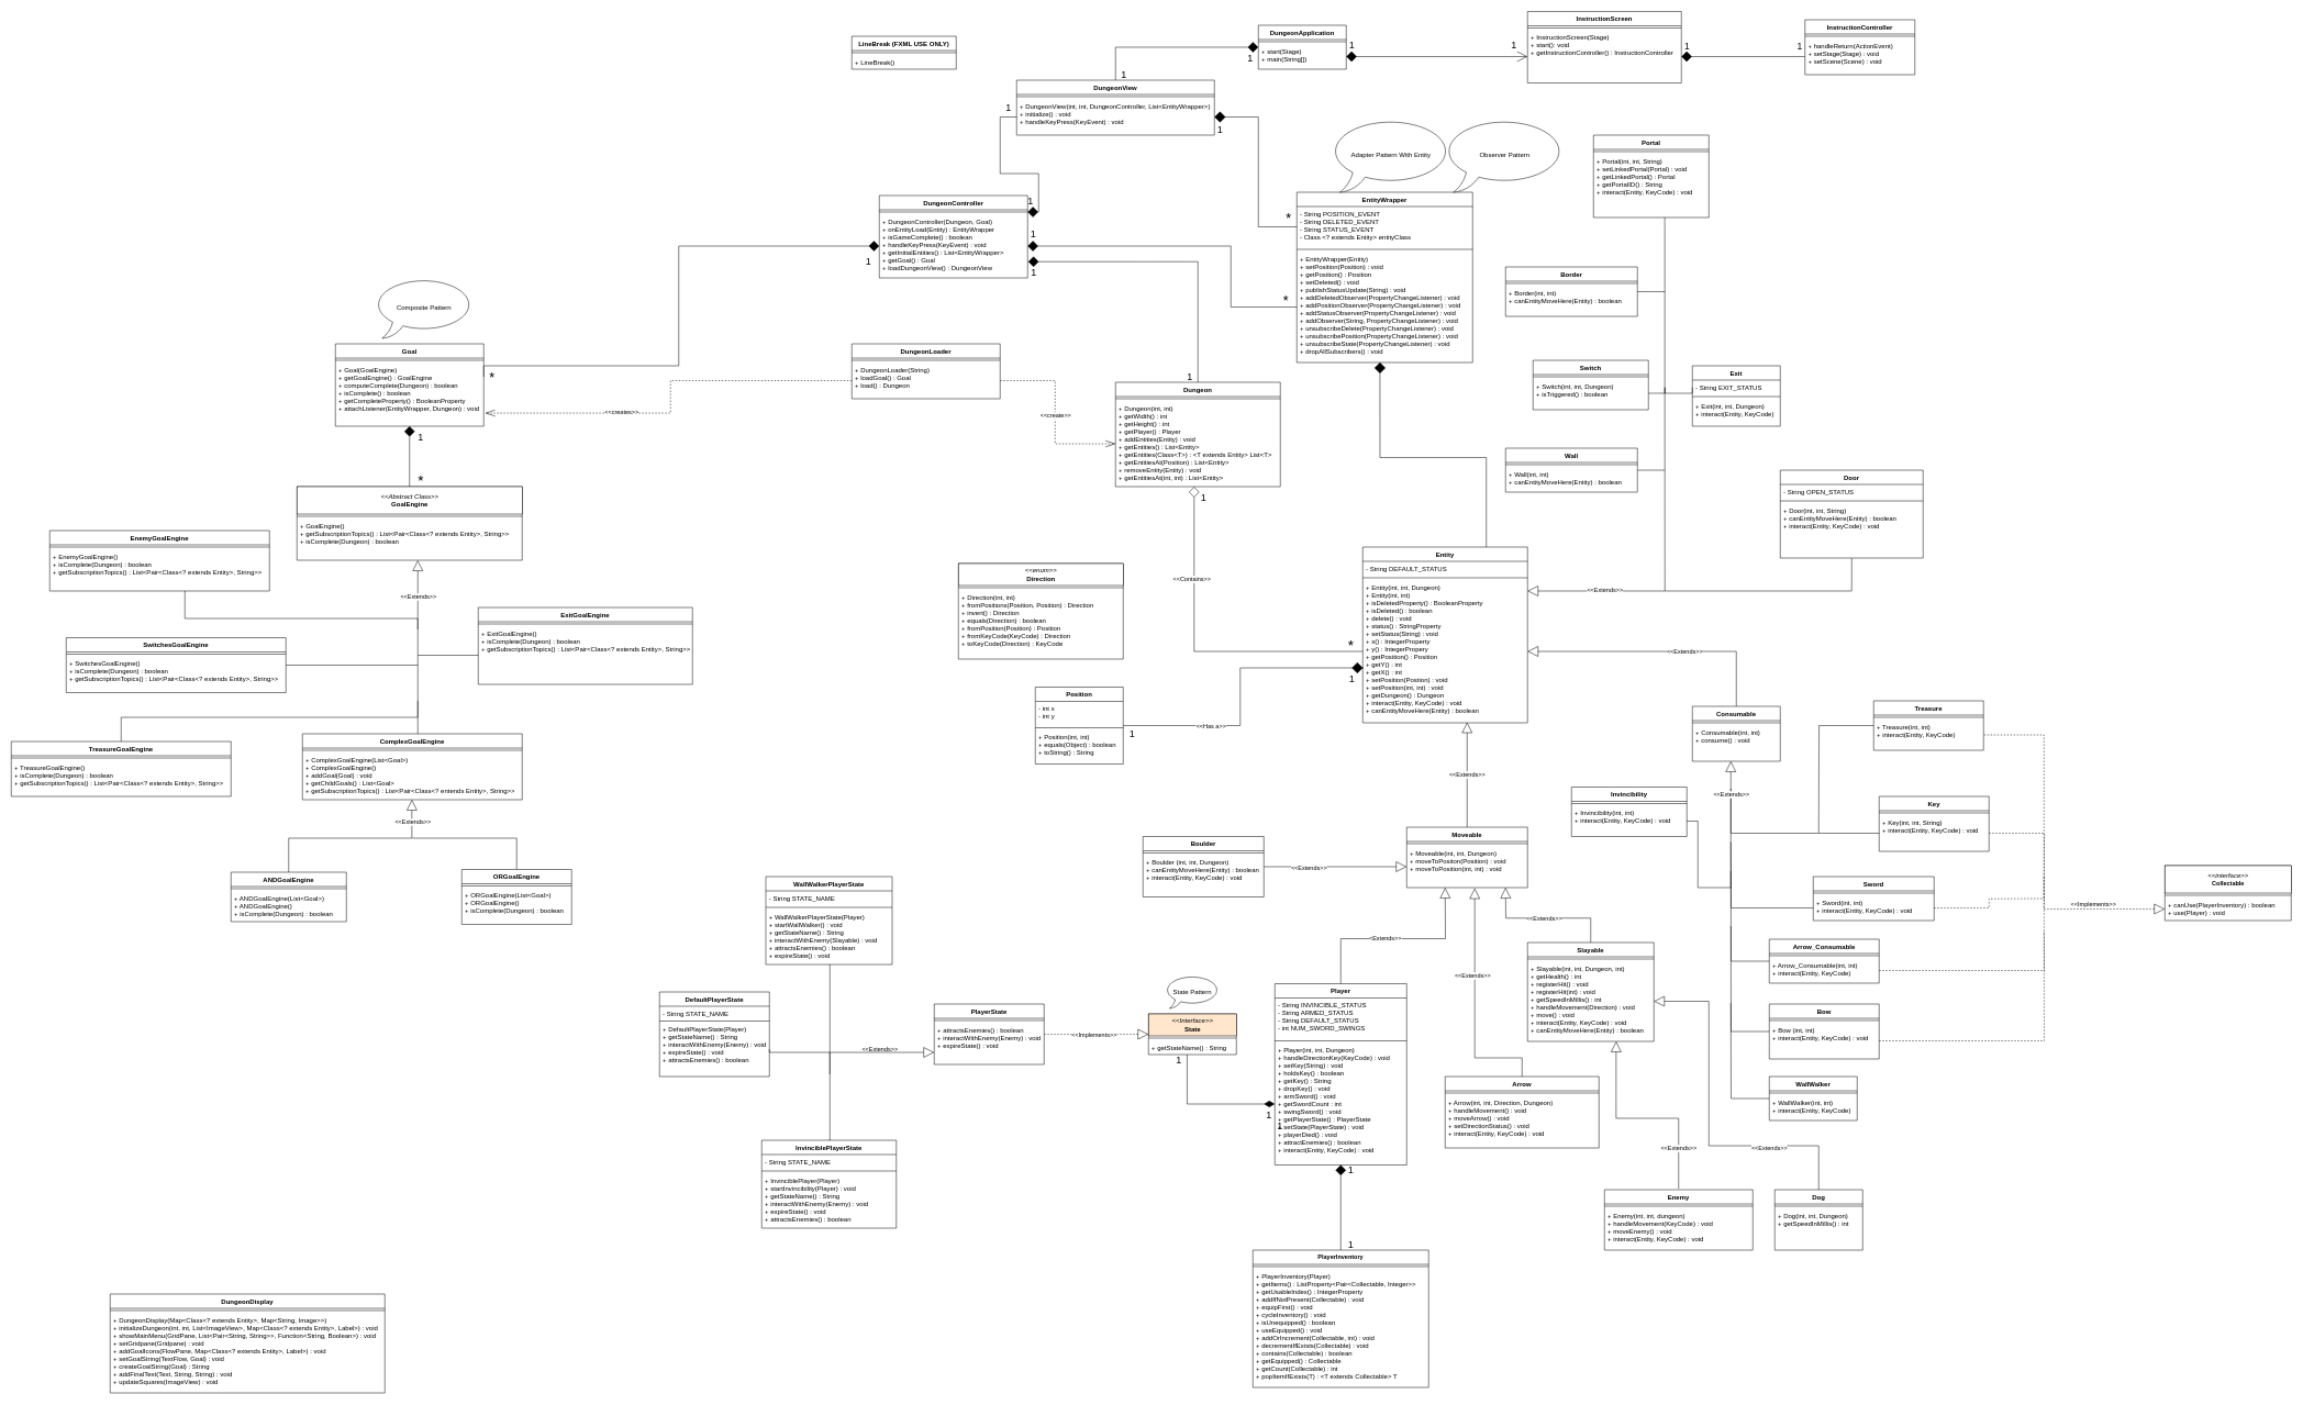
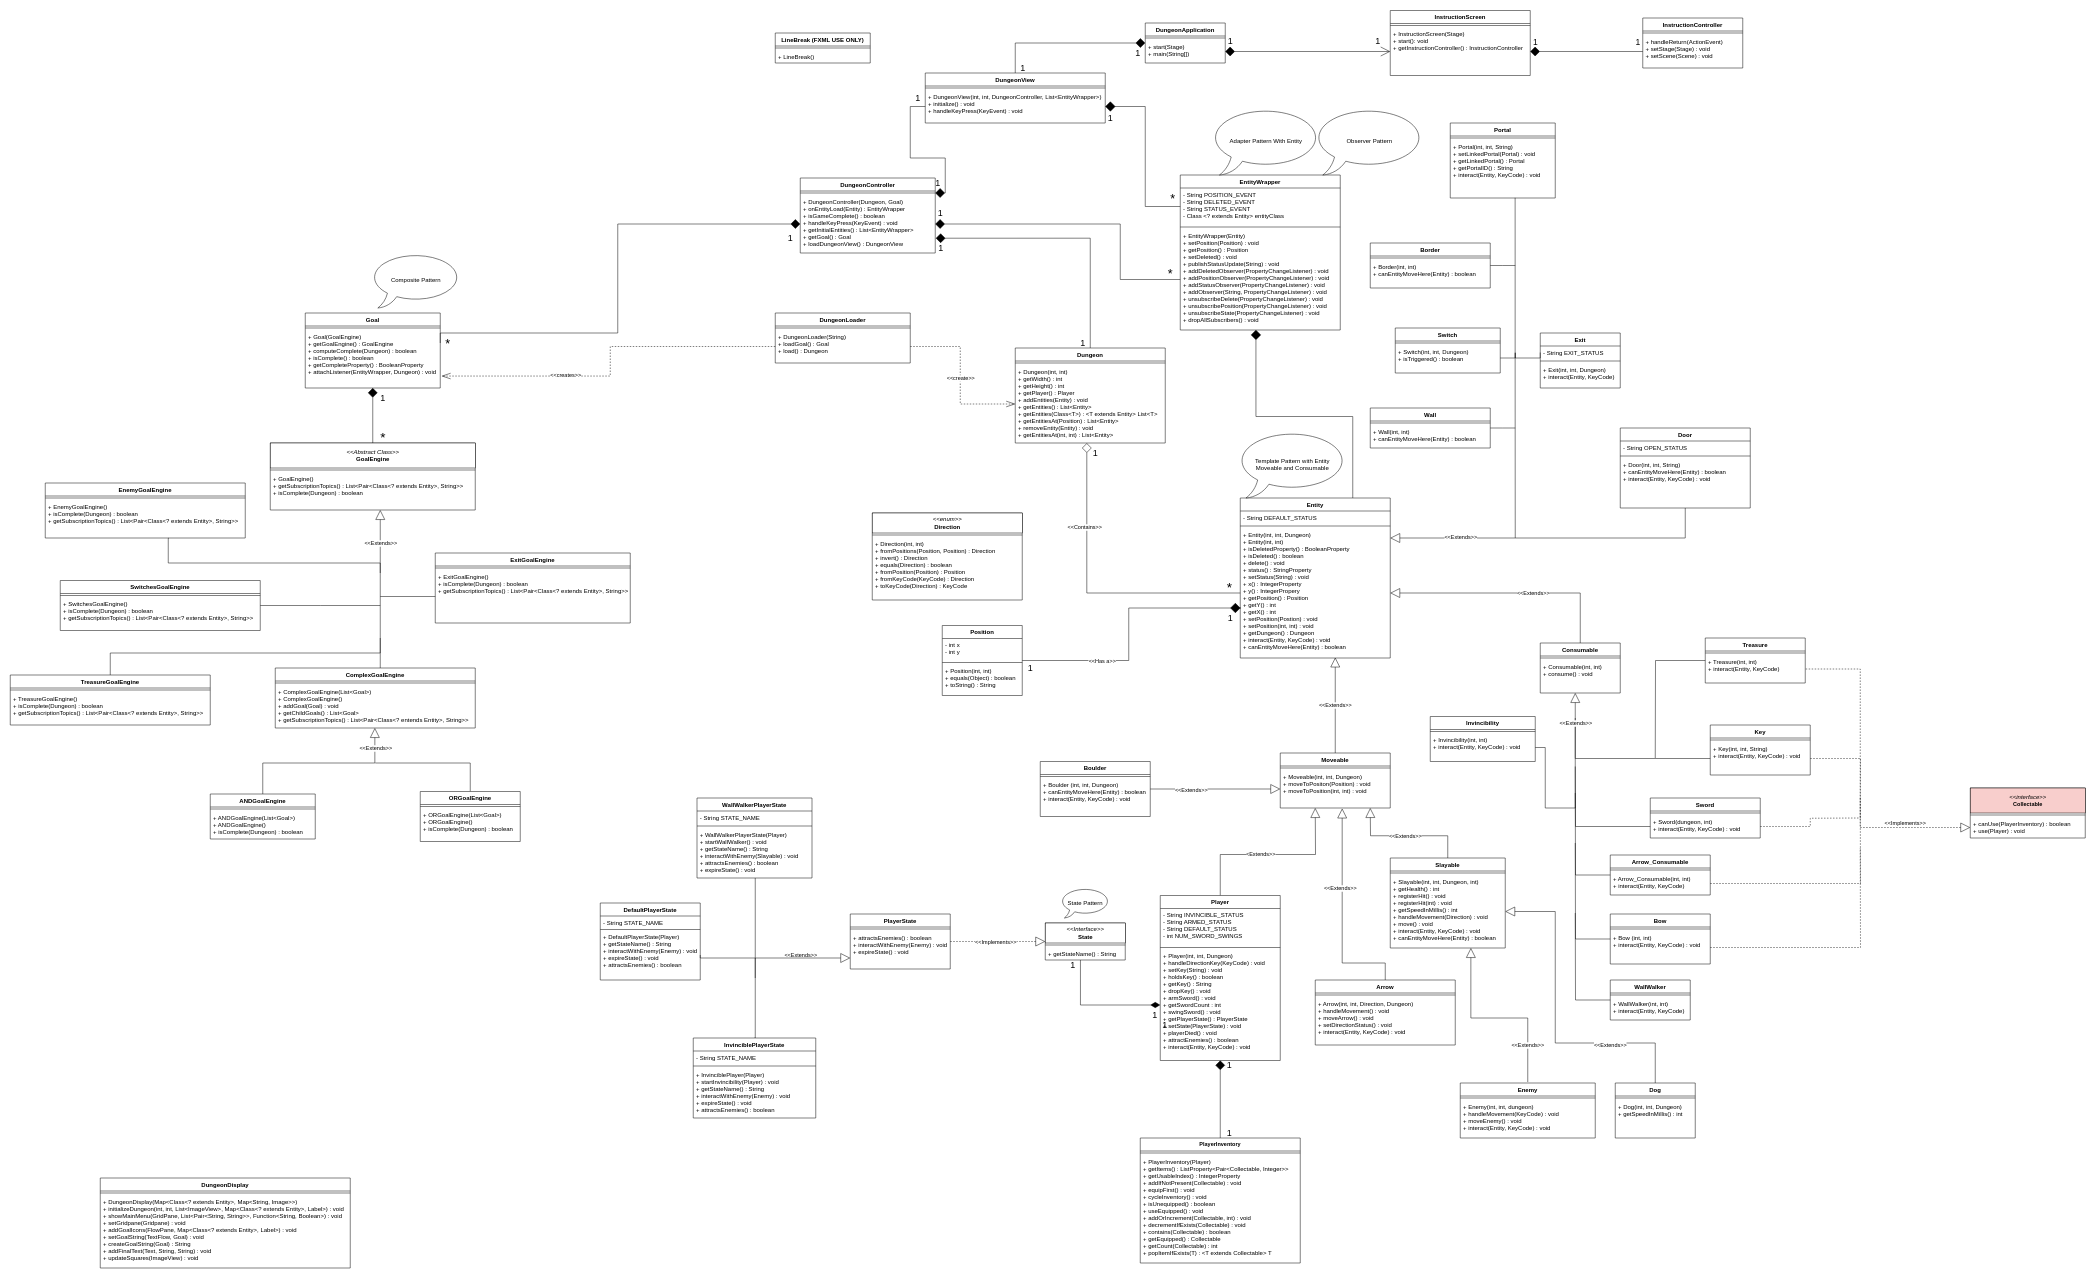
- <mxCell id="141" value="Composite Pattern" style="whiteSpace=wrap;html=1;shape=mxgraph.basic.oval_callout" parent="1" vertex="1"><mxGeometry x="680" y="505" width="183.33" height="110" as="geometry" /></mxCell>
+ <mxCell id="141" value="Composite Pattern" style="whiteSpace=wrap;html=1;shape=mxgraph.basic.oval_callout" parent="1" vertex="1"><mxGeometry x="740" y="505" width="183.33" height="110" as="geometry" /></mxCell>
+ <mxCell id="145" value="Template Pattern with Entity&lt;br&gt;Moveable and Consumable" style="whiteSpace=wrap;html=1;shape=mxgraph.basic.oval_callout" parent="1" vertex="1"><mxGeometry x="2473" y="861" width="223.33" height="134" as="geometry" /></mxCell>
- <mxCell id="264" value="&lt;font style=&quot;font-size: 12px&quot;&gt;&lt;i&gt;&amp;lt;&amp;lt;&lt;/i&gt;&lt;/font&gt;&lt;font style=&quot;font-style: italic ; font-size: 12px&quot;&gt;interface&lt;/font&gt;&lt;font style=&quot;font-size: 12px&quot;&gt;&amp;gt;&amp;gt;&lt;br&gt;&lt;/font&gt;&lt;b&gt;Collectable&lt;/b&gt;" style="html=1;fontSize=11;" vertex="1" parent="263"><mxGeometry width="230" height="50" as="geometry" /></mxCell>
+ <mxCell id="264" value="&lt;font style=&quot;font-size: 12px&quot;&gt;&lt;i&gt;&amp;lt;&amp;lt;&lt;/i&gt;&lt;/font&gt;&lt;font style=&quot;font-style: italic ; font-size: 12px&quot;&gt;interface&lt;/font&gt;&lt;font style=&quot;font-size: 12px&quot;&gt;&amp;gt;&amp;gt;&lt;br&gt;&lt;/font&gt;&lt;b&gt;Collectable&lt;/b&gt;" style="html=1;fontSize=11;fillColor=#f8cecc;" vertex="1" parent="263"><mxGeometry width="230" height="50" as="geometry" /></mxCell>
- <mxCell id="260" value="+ Sword(int, int)&#10;+ interact(Entity, KeyCode) : void" style="text;strokeColor=none;fillColor=none;align=left;verticalAlign=top;spacingLeft=4;spacingRight=4;overflow=hidden;rotatable=0;points=[[0,0.5],[1,0.5]];portConstraint=eastwest;" parent="258" vertex="1"><mxGeometry y="34" width="220" height="46" as="geometry" /></mxCell>
+ <mxCell id="260" value="+ Sword(dungeon, int)&#10;+ interact(Entity, KeyCode) : void" style="text;strokeColor=none;fillColor=none;align=left;verticalAlign=top;spacingLeft=4;spacingRight=4;overflow=hidden;rotatable=0;points=[[0,0.5],[1,0.5]];portConstraint=eastwest;" parent="258" vertex="1"><mxGeometry y="34" width="220" height="46" as="geometry" /></mxCell>
- <mxCell id="93" value="&lt;i&gt;&amp;lt;&amp;lt;Interface&amp;gt;&amp;gt;&lt;br&gt;&lt;/i&gt;&lt;b&gt;State&lt;/b&gt;" style="html=1;fillColor=#ffe6cc;" parent="92" vertex="1"><mxGeometry width="160" height="40" as="geometry" /></mxCell>
+ <mxCell id="93" value="&lt;i&gt;&amp;lt;&amp;lt;Interface&amp;gt;&amp;gt;&lt;br&gt;&lt;/i&gt;&lt;b&gt;State&lt;/b&gt;" style="html=1;" parent="92" vertex="1"><mxGeometry width="160" height="40" as="geometry" /></mxCell>
